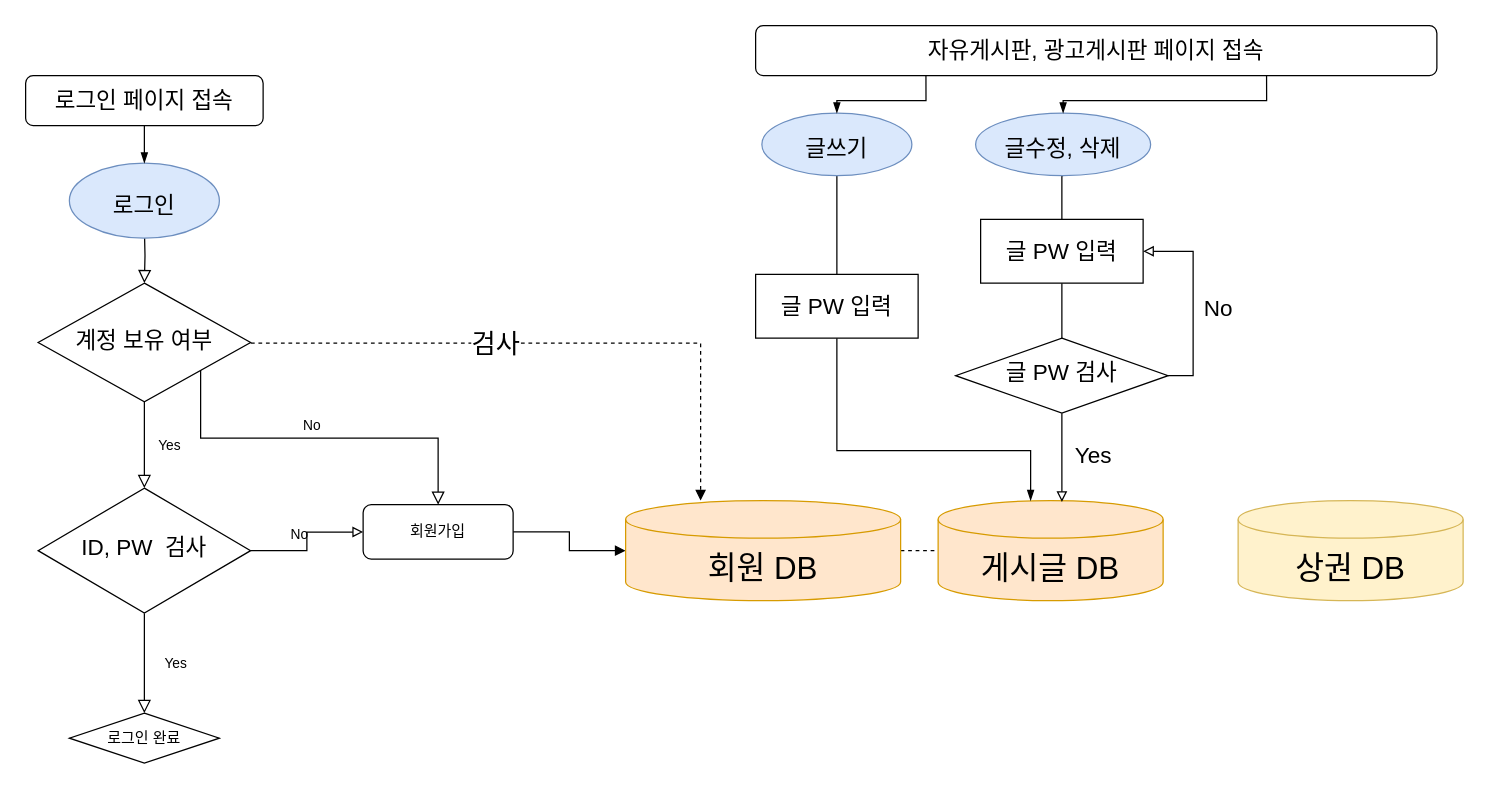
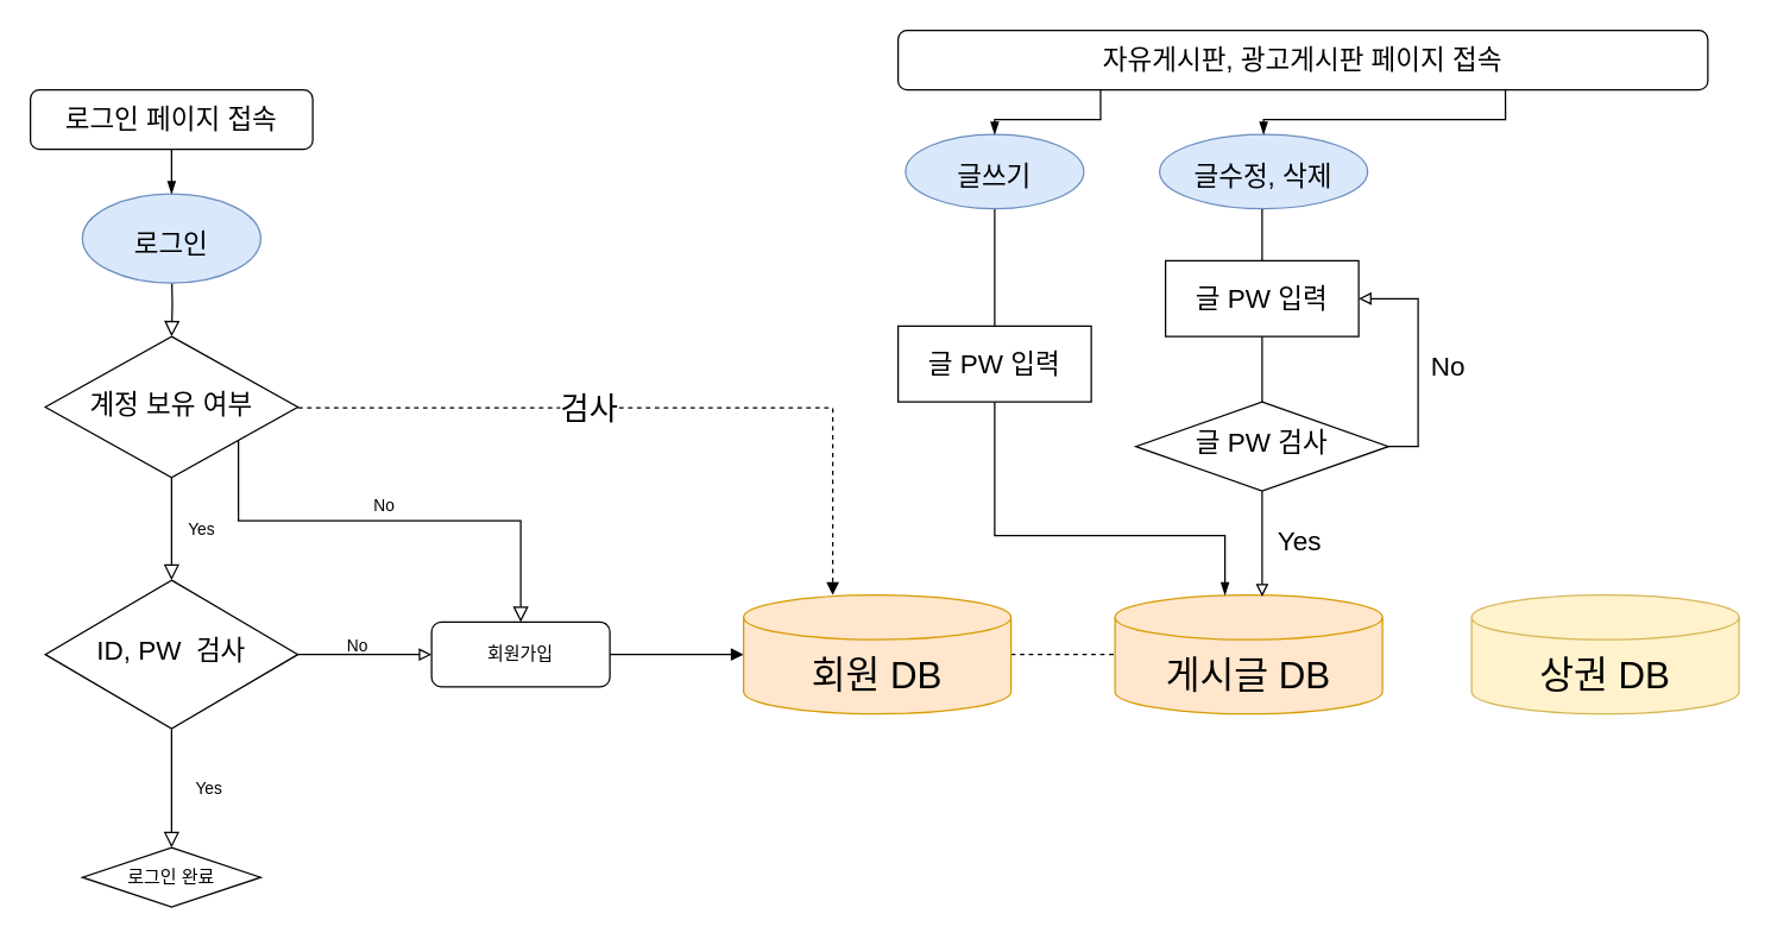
- <mxCell id="8" value="회원가입" style="rounded=1;whiteSpace=wrap;html=1;fontSize=12;glass=0;strokeWidth=1;shadow=0;" parent="1" vertex="1"><mxGeometry x="290" y="403.25" width="120" height="43.5" as="geometry" /></mxCell>
+ <mxCell id="8" value="회원가입" style="rounded=1;whiteSpace=wrap;html=1;fontSize=12;glass=0;strokeWidth=1;shadow=0;" parent="1" vertex="1"><mxGeometry x="290" y="418.25" width="120" height="43.5" as="geometry" /></mxCell>
- <mxCell id="14" value="&lt;font style=&quot;font-size: 25px;&quot;&gt;회원 DB&lt;/font&gt;" style="shape=cylinder3;whiteSpace=wrap;html=1;boundedLbl=1;backgroundOutline=1;size=15;fillColor=#ffe6cc;strokeColor=#d79b00;" vertex="1" parent="1"><mxGeometry x="500" y="400" width="220" height="80" as="geometry" /></mxCell>
+ <mxCell id="14" value="&lt;font style=&quot;font-size: 25px;&quot;&gt;회원 DB&lt;/font&gt;" style="shape=cylinder3;whiteSpace=wrap;html=1;boundedLbl=1;backgroundOutline=1;size=15;fillColor=#ffe6cc;strokeColor=#d79b00;" vertex="1" parent="1"><mxGeometry x="500" y="400" width="180" height="80" as="geometry" /></mxCell>
